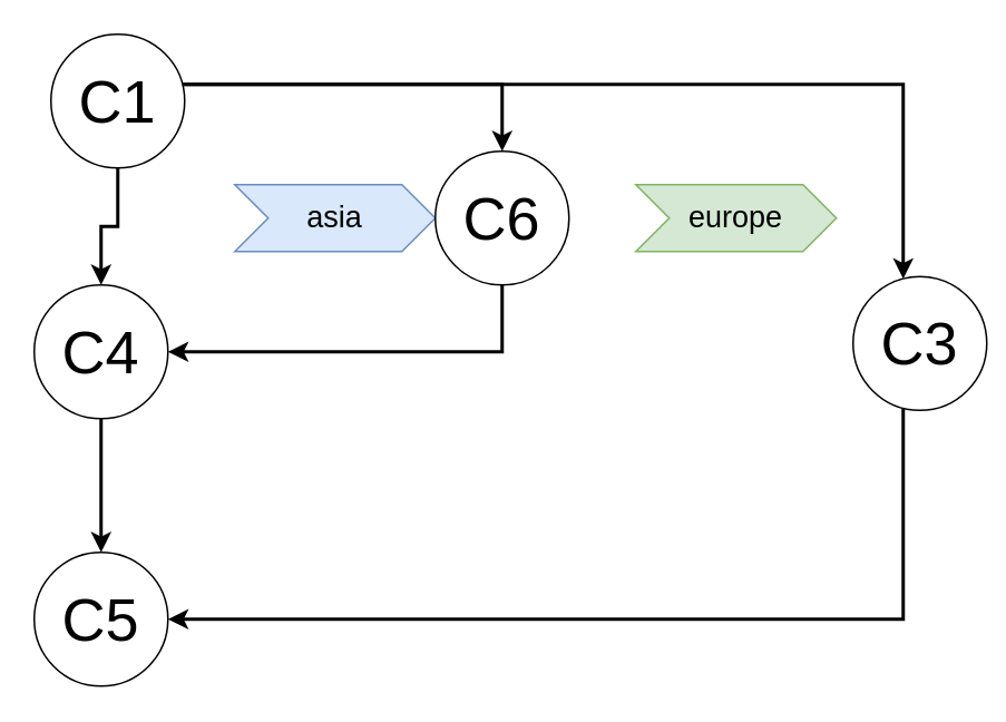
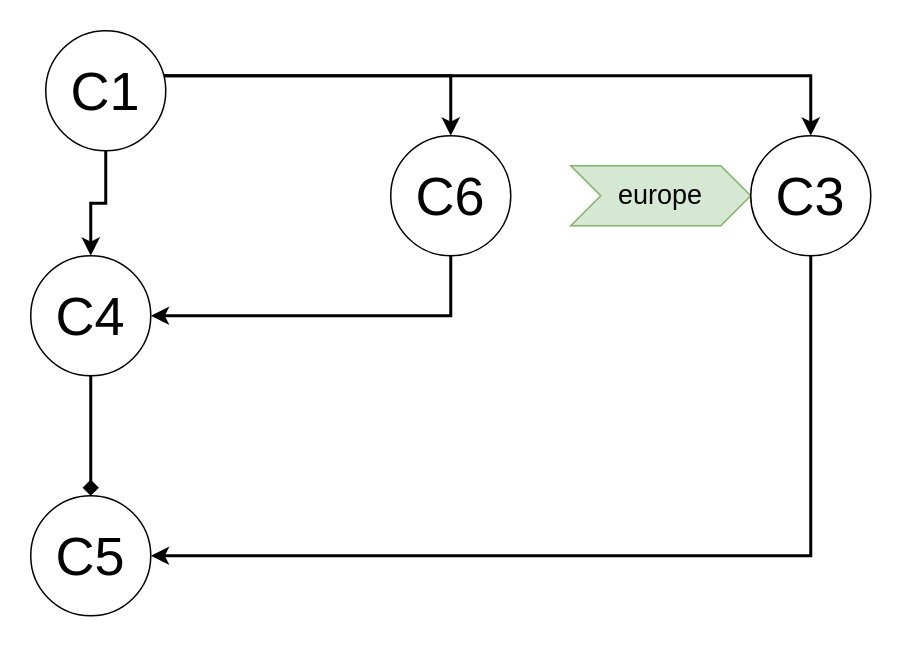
- <mxCell id="7" value="&lt;font style=&quot;font-size: 18px&quot;&gt;asia&lt;/font&gt;" style="shape=step;perimeter=stepPerimeter;whiteSpace=wrap;html=1;fixedSize=1;fillColor=#dae8fc;strokeColor=#6c8ebf;" parent="1" vertex="1"><mxGeometry x="140" y="110" width="120" height="40" as="geometry" /></mxCell>
- <mxCell id="11" value="&lt;font style=&quot;font-size: 36px&quot;&gt;C3&lt;/font&gt;" style="ellipse;whiteSpace=wrap;html=1;" vertex="1" parent="1"><mxGeometry x="510" y="165" width="80" height="80" as="geometry" /></mxCell>
+ <mxCell id="11" value="&lt;font style=&quot;font-size: 36px&quot;&gt;C3&lt;/font&gt;" style="ellipse;whiteSpace=wrap;html=1;" vertex="1" parent="1"><mxGeometry x="500" y="90" width="80" height="80" as="geometry" /></mxCell>
- <mxCell id="12" style="edgeStyle=orthogonalEdgeStyle;rounded=0;orthogonalLoop=1;jettySize=auto;html=1;entryX=0.5;entryY=0;entryDx=0;entryDy=0;strokeWidth=2;" edge="1" parent="1" source="13" target="14"><mxGeometry relative="1" as="geometry" /></mxCell>
+ <mxCell id="12" style="edgeStyle=orthogonalEdgeStyle;rounded=0;orthogonalLoop=1;jettySize=auto;html=1;entryX=0.5;entryY=0;entryDx=0;entryDy=0;strokeWidth=2;endArrow=diamond;" edge="1" parent="1" source="13" target="14"><mxGeometry relative="1" as="geometry" /></mxCell>
